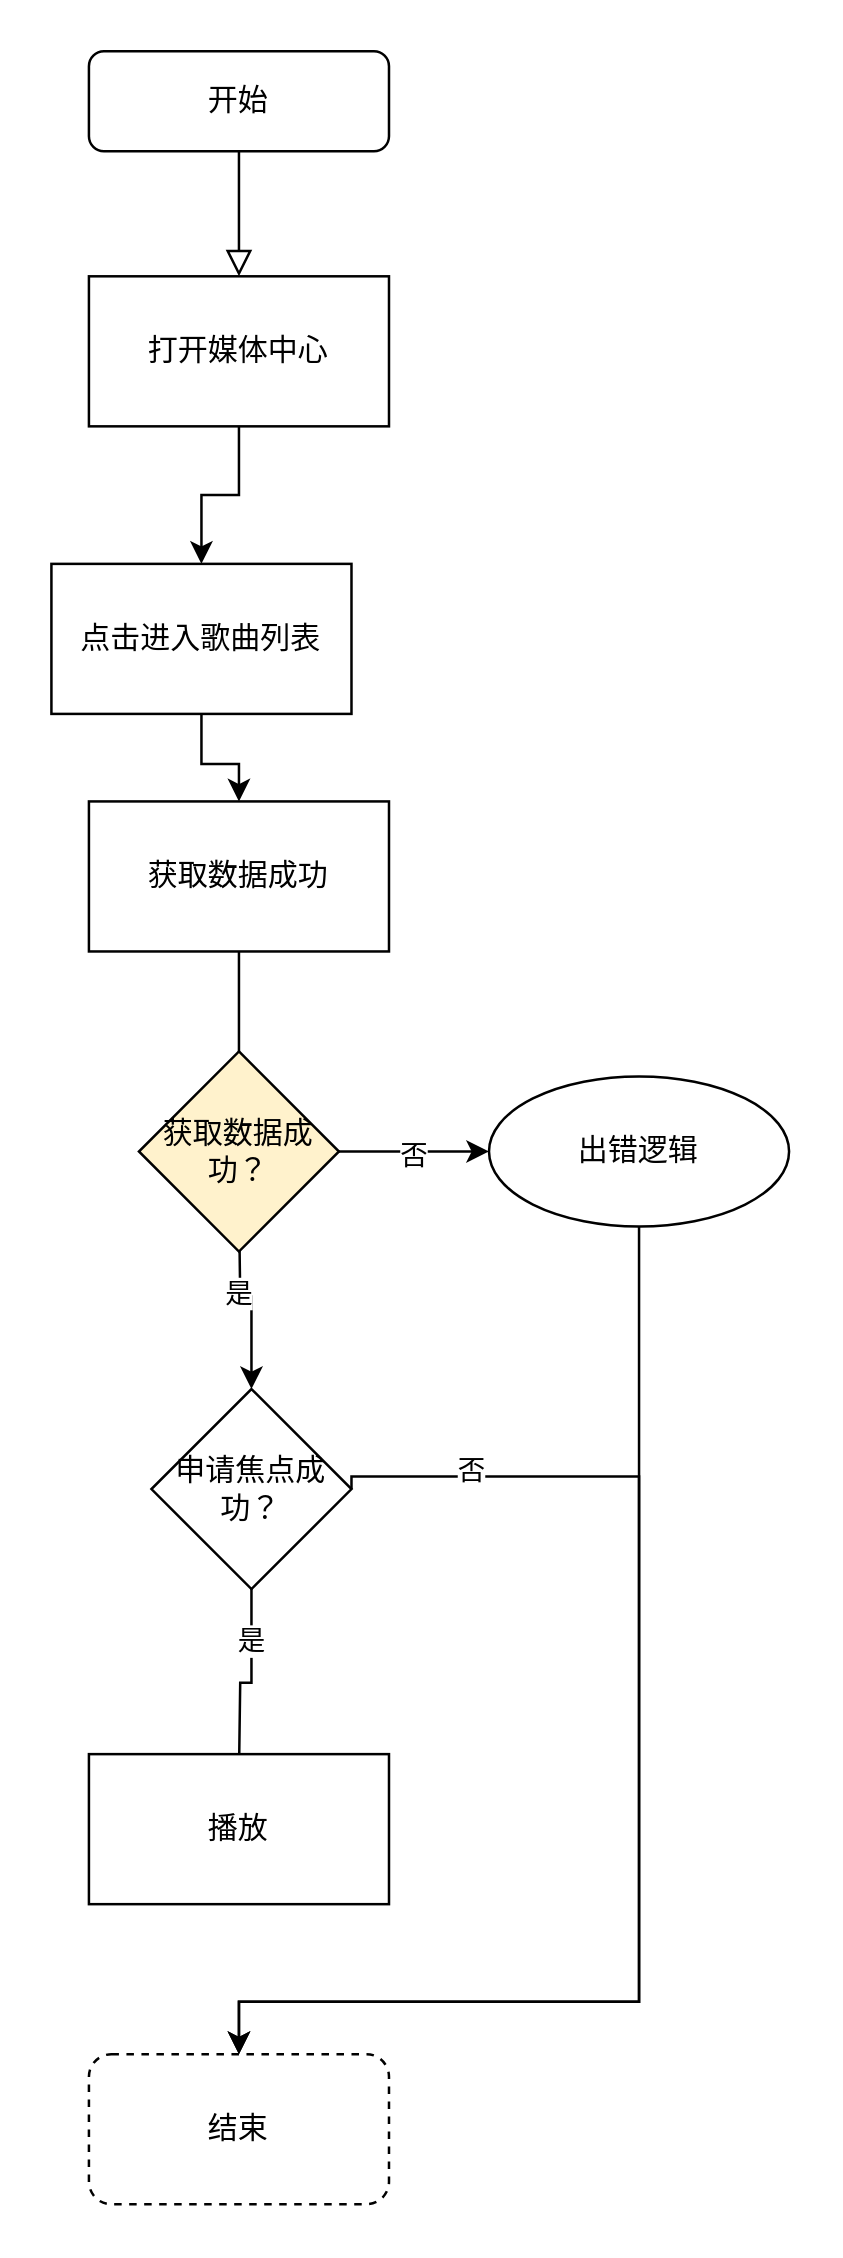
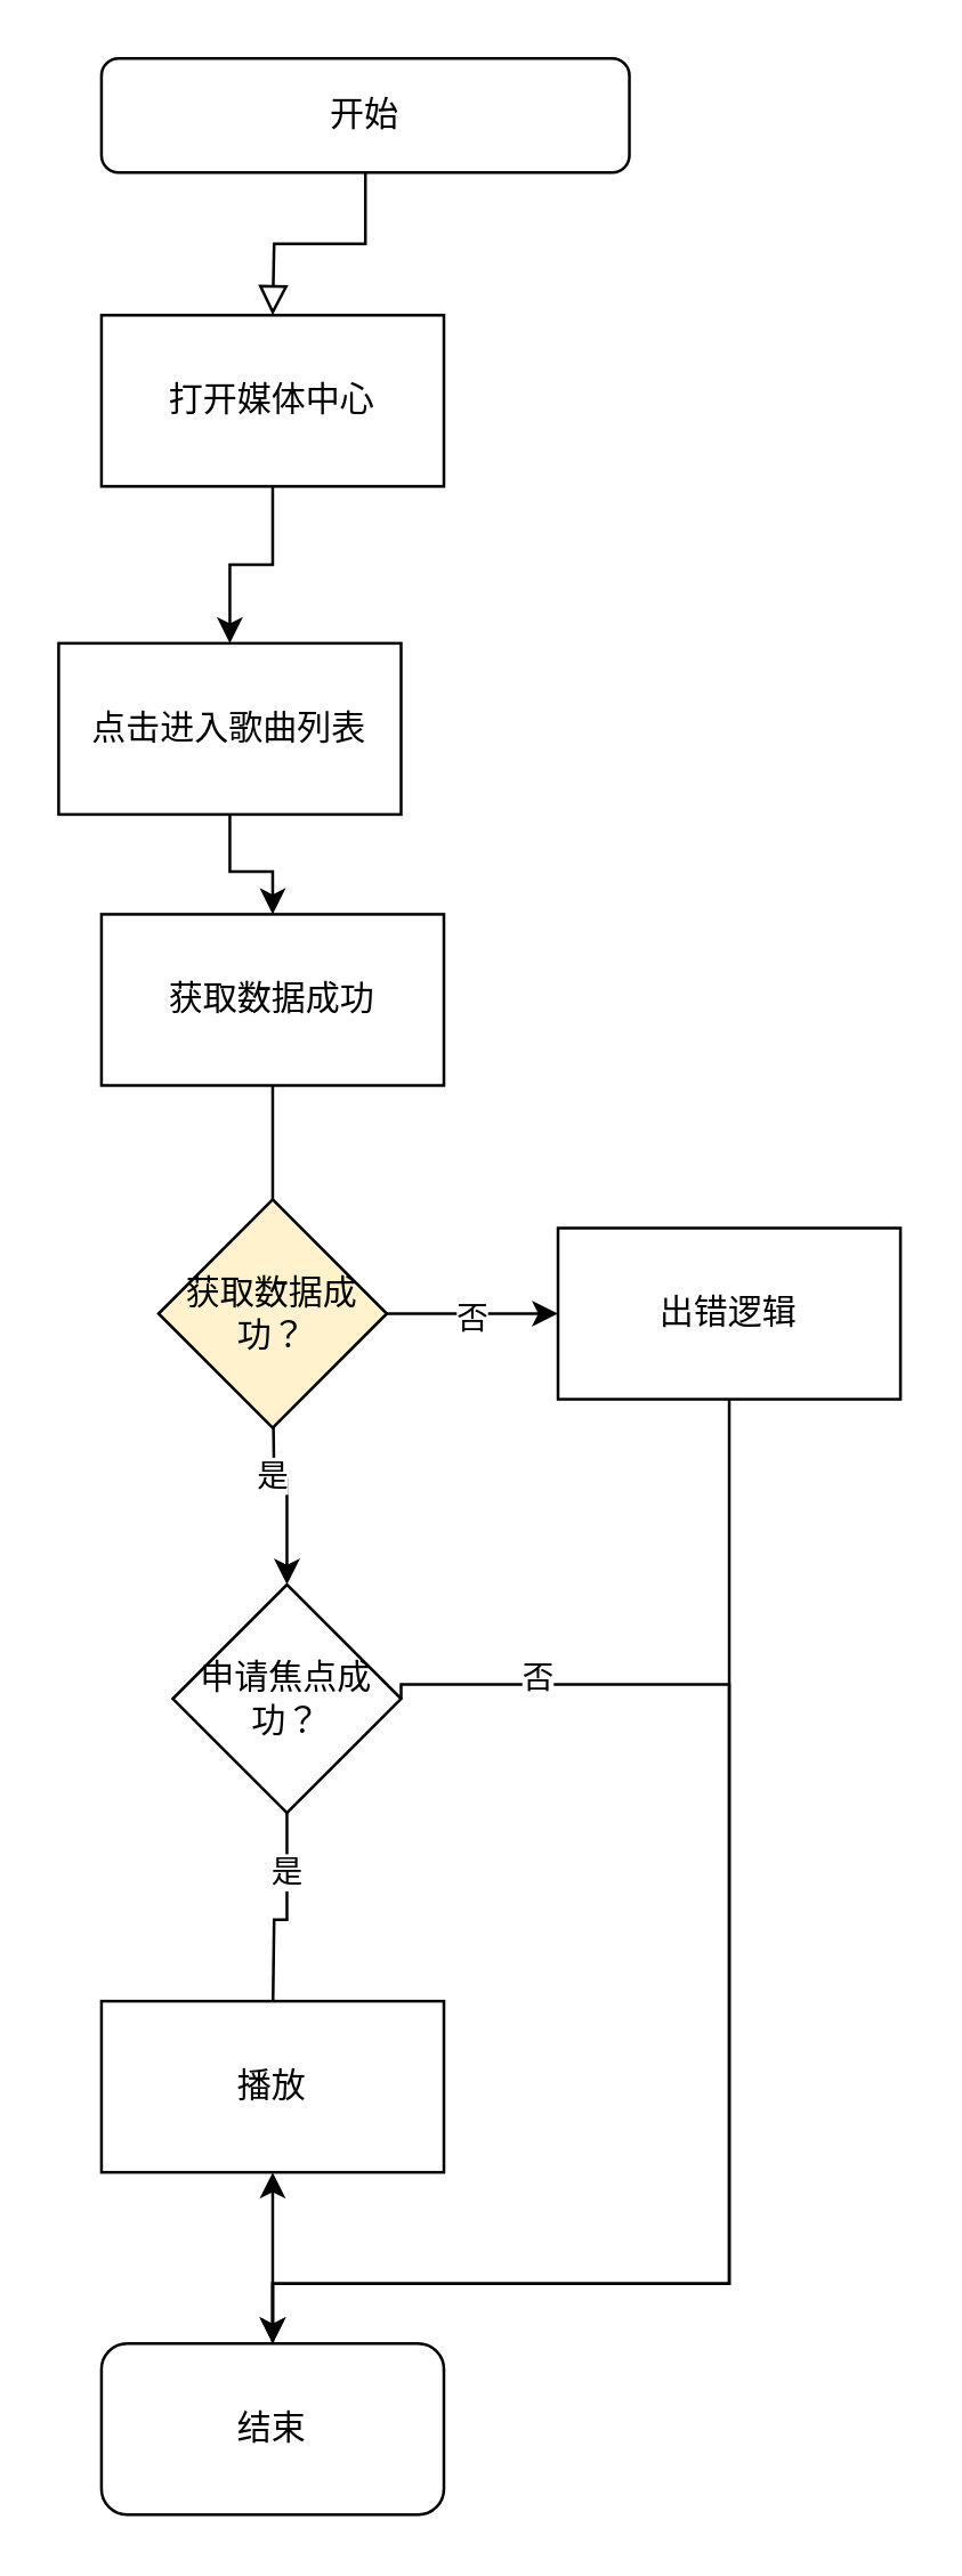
- <mxCell id="3" value="开始" style="rounded=1;whiteSpace=wrap;html=1;fontSize=12;glass=0;strokeWidth=1;shadow=0;" parent="1" vertex="1"><mxGeometry x="35" y="20" width="120" height="40" as="geometry" /></mxCell>
+ <mxCell id="3" value="开始" style="rounded=1;whiteSpace=wrap;html=1;fontSize=12;glass=0;strokeWidth=1;shadow=0;" parent="1" vertex="1"><mxGeometry x="35" y="20" width="185" height="40" as="geometry" /></mxCell>
- <mxCell id="24" value="出错逻辑" style="ellipse;whiteSpace=wrap;html=1;" vertex="1" parent="1"><mxGeometry x="195" y="430" width="120" height="60" as="geometry" /></mxCell>
+ <mxCell id="24" value="出错逻辑" style="whiteSpace=wrap;html=1;rounded=0;" vertex="1" parent="1"><mxGeometry x="195" y="430" width="120" height="60" as="geometry" /></mxCell>
+ <mxCell id="21" value="" style="edgeStyle=orthogonalEdgeStyle;rounded=0;orthogonalLoop=1;jettySize=auto;html=1;" edge="1" parent="1" source="22" target="20"><mxGeometry relative="1" as="geometry" /></mxCell>
- <mxCell id="22" value="结束" style="rounded=1;whiteSpace=wrap;html=1;dashed=1;" vertex="1" parent="1"><mxGeometry x="35" y="821" width="120" height="60" as="geometry" /></mxCell>
+ <mxCell id="22" value="结束" style="rounded=1;whiteSpace=wrap;html=1;" vertex="1" parent="1"><mxGeometry x="35" y="821" width="120" height="60" as="geometry" /></mxCell>
